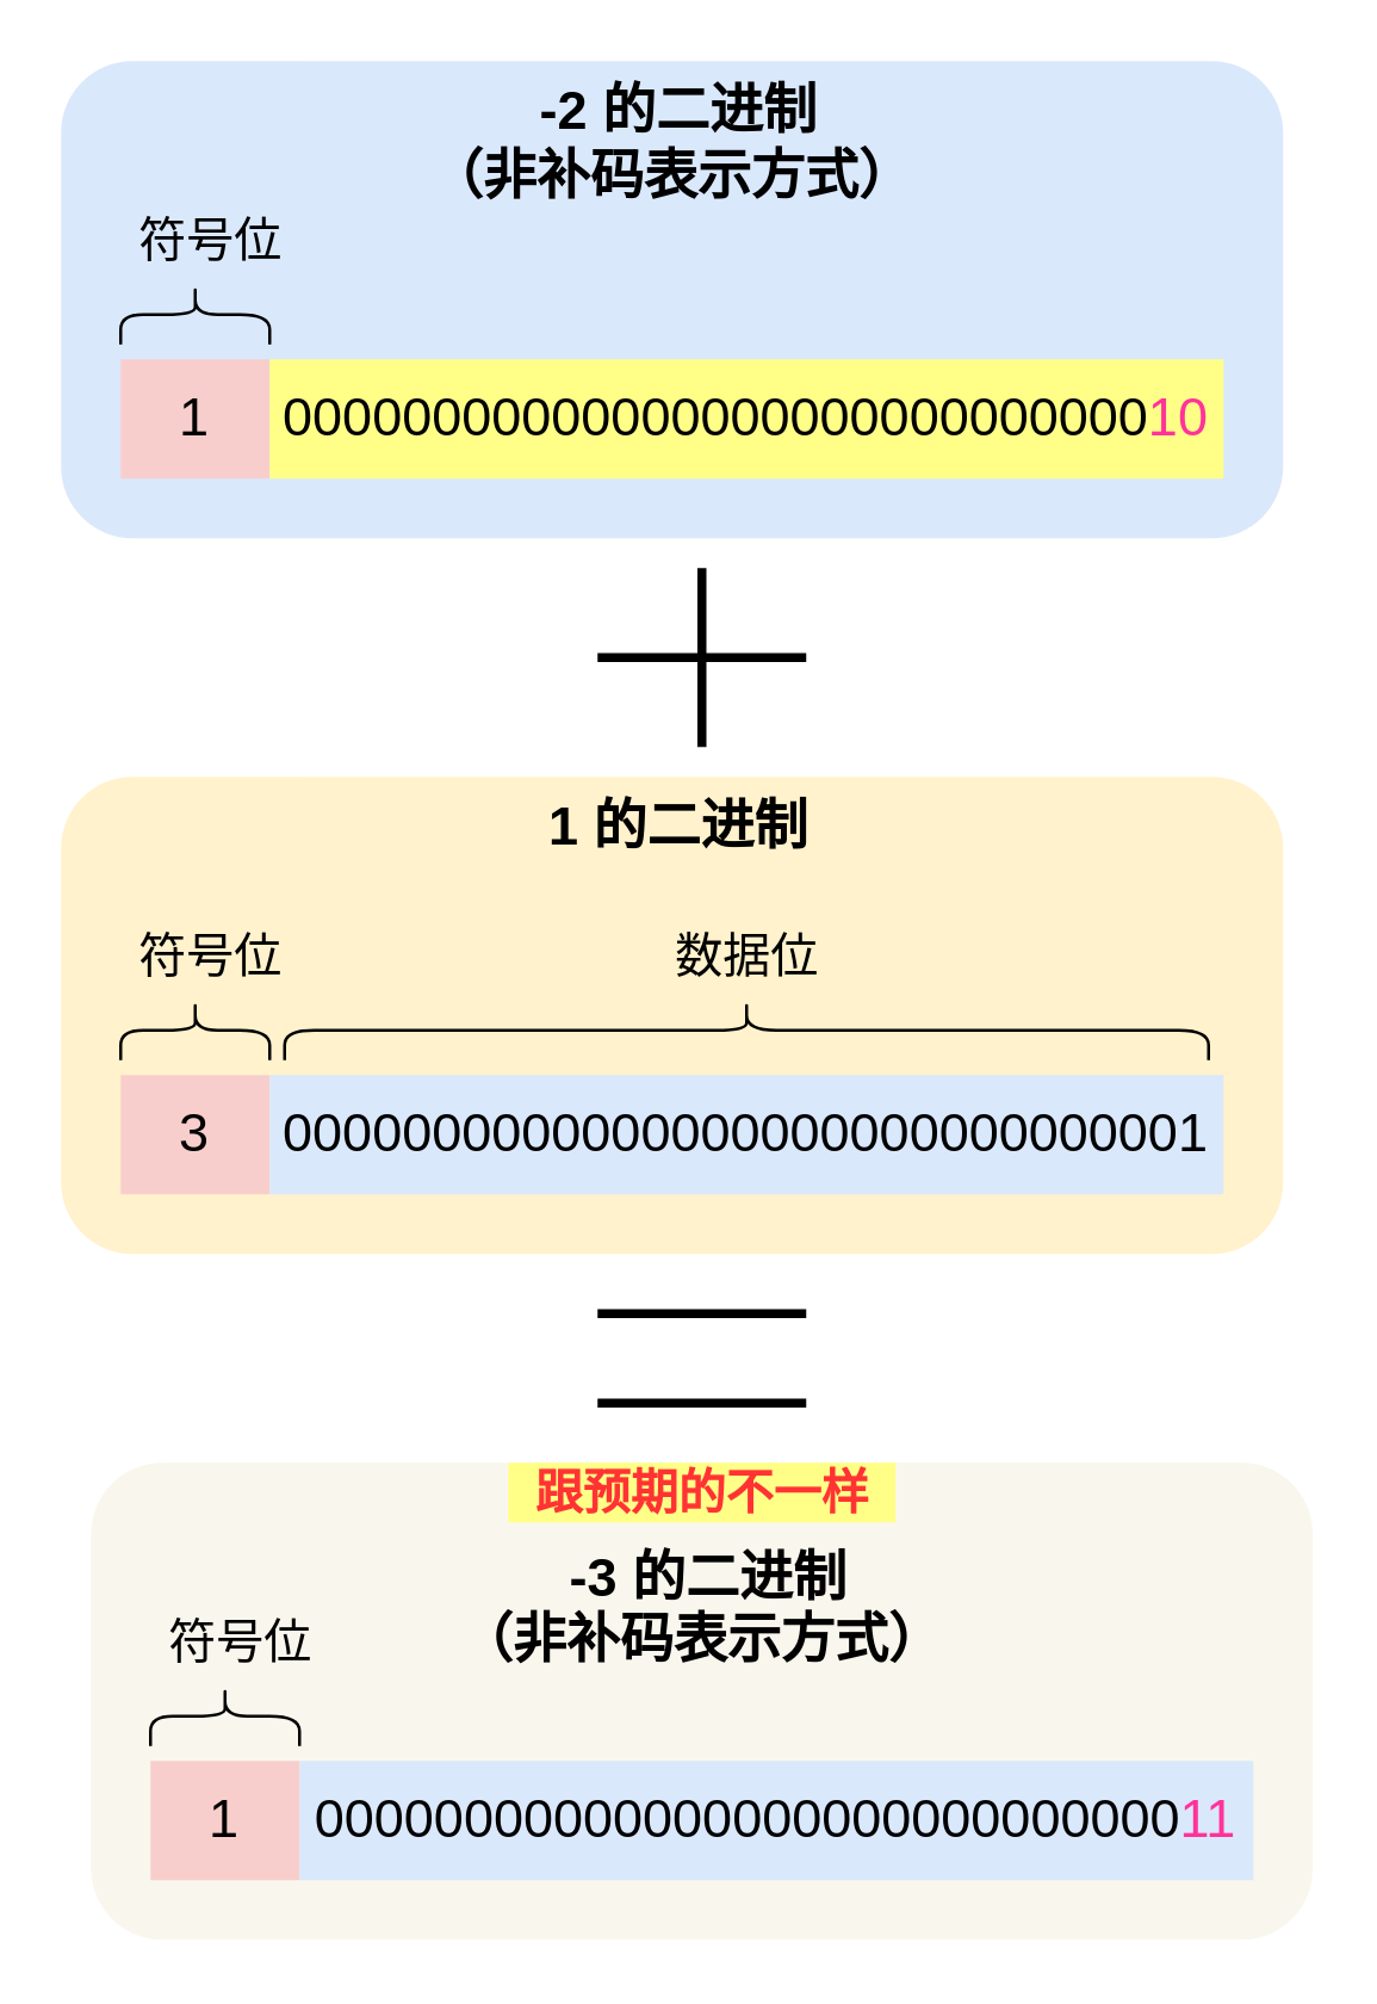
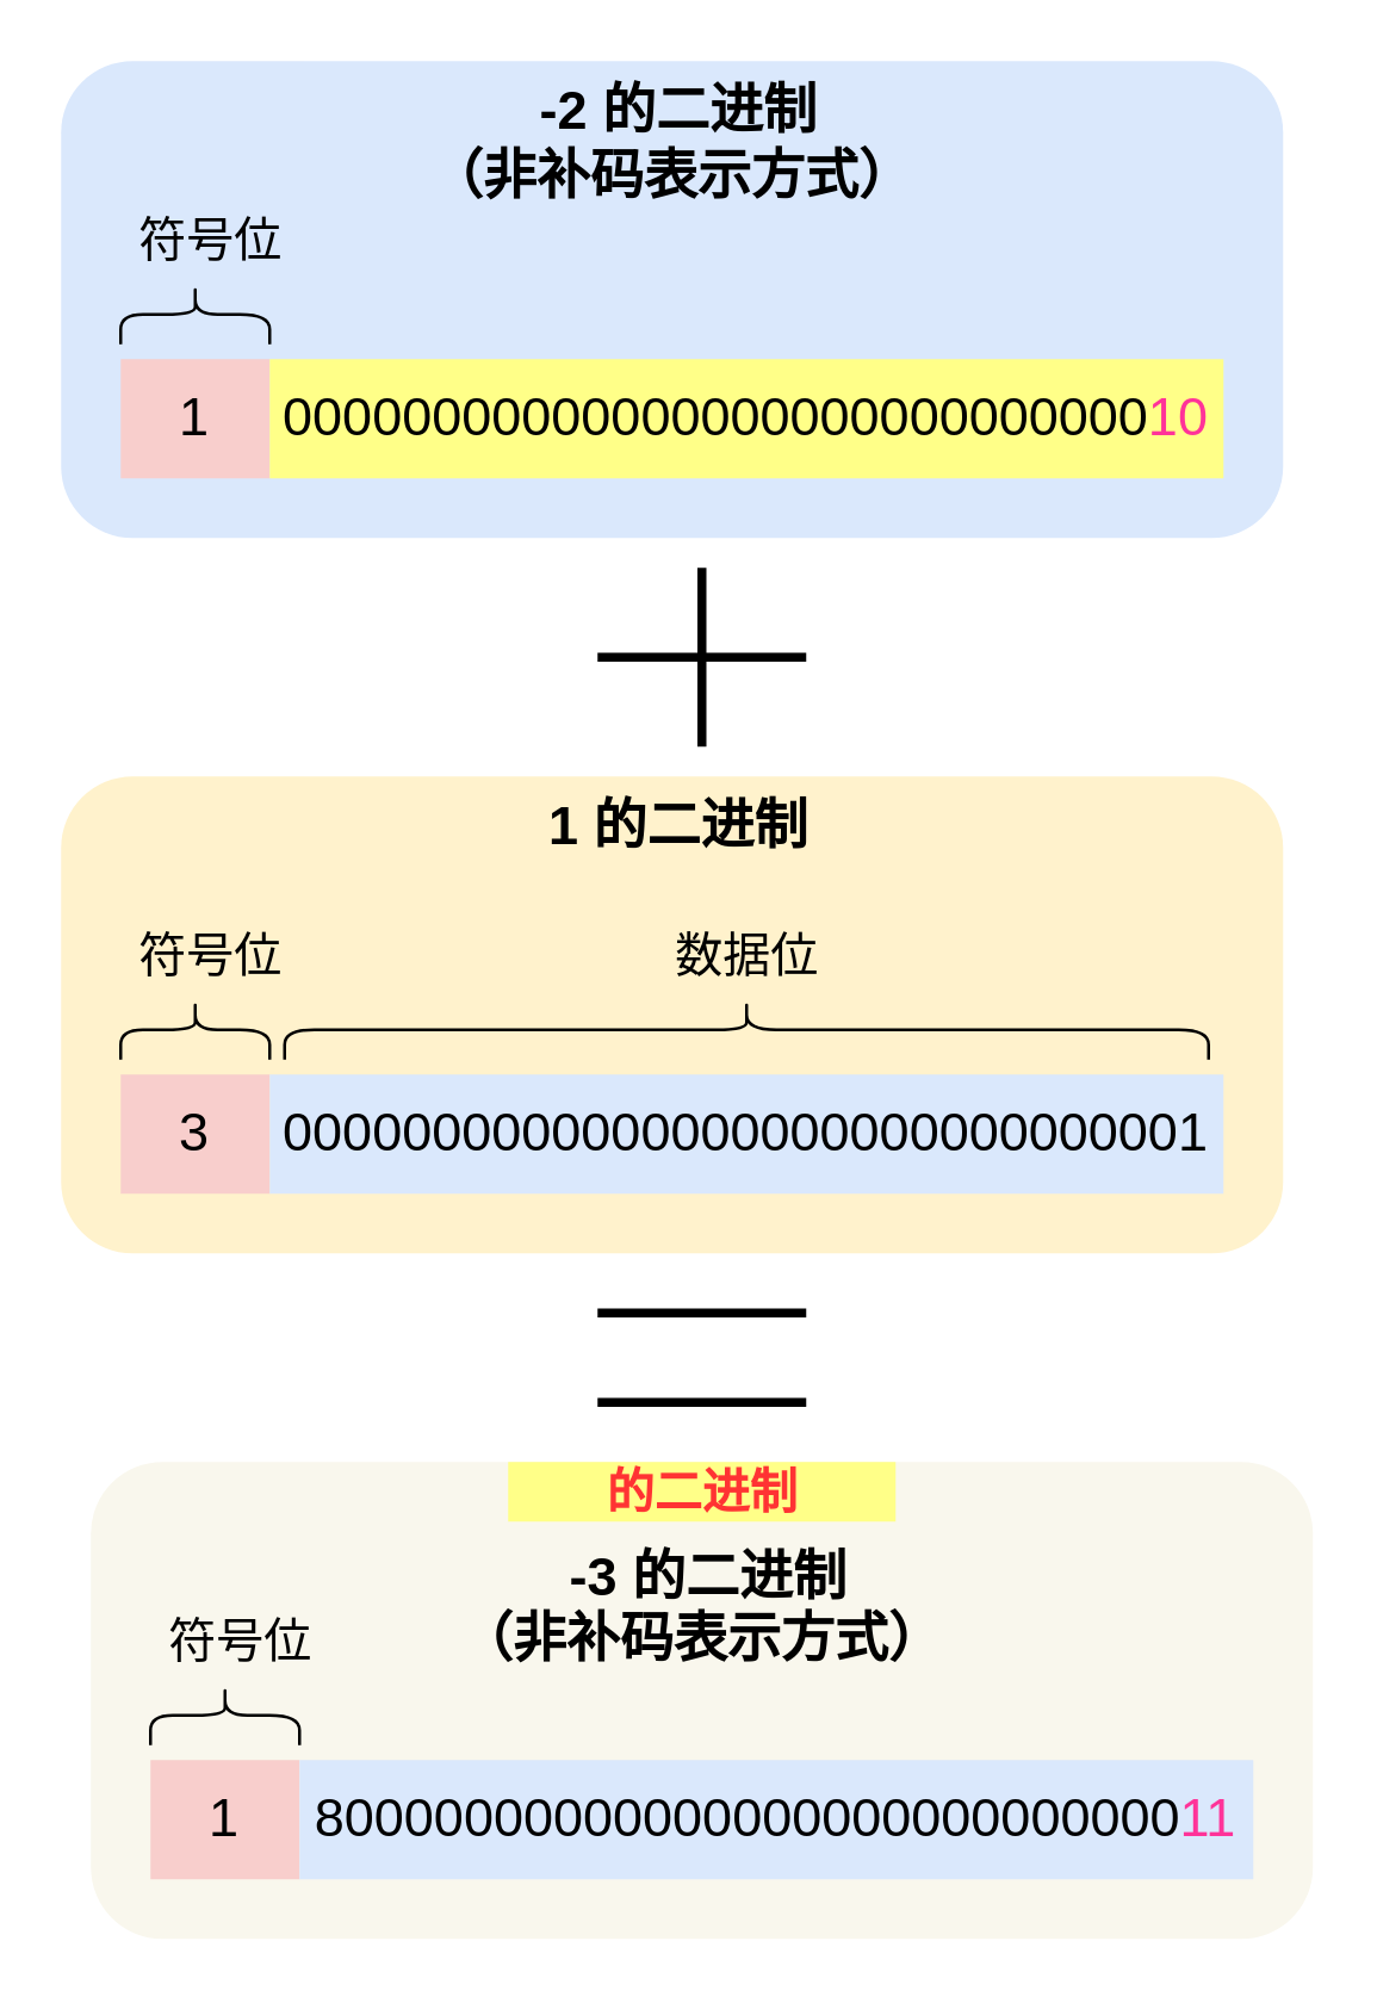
- <mxCell id="24" value="跟预期的不一样" style="text;html=1;align=center;verticalAlign=middle;resizable=0;points=[];autosize=1;fillColor=#ffff88;fontSize=16;labelBackgroundColor=none;fontColor=#FF3333;fontStyle=1" vertex="1" parent="1"><mxGeometry x="170" y="490" width="130" height="20" as="geometry" /></mxCell>
+ <mxCell id="24" value="的二进制" style="text;html=1;align=center;verticalAlign=middle;resizable=0;points=[];autosize=1;fillColor=#ffff88;fontSize=16;labelBackgroundColor=none;fontColor=#FF3333;fontStyle=1" vertex="1" parent="1"><mxGeometry x="170" y="490" width="130" height="20" as="geometry" /></mxCell>
- <mxCell id="21" value="00000000000000000000000000000&lt;font color=&quot;#ff3399&quot;&gt;11&lt;/font&gt;" style="rounded=0;whiteSpace=wrap;html=1;fontSize=18;fillColor=#dae8fc;strokeColor=none;" vertex="1" parent="1"><mxGeometry x="100" y="590" width="320" height="40" as="geometry" /></mxCell>
+ <mxCell id="21" value="80000000000000000000000000000&lt;font color=&quot;#ff3399&quot;&gt;11&lt;/font&gt;" style="rounded=0;whiteSpace=wrap;html=1;fontSize=18;fillColor=#dae8fc;strokeColor=none;" vertex="1" parent="1"><mxGeometry x="100" y="590" width="320" height="40" as="geometry" /></mxCell>
